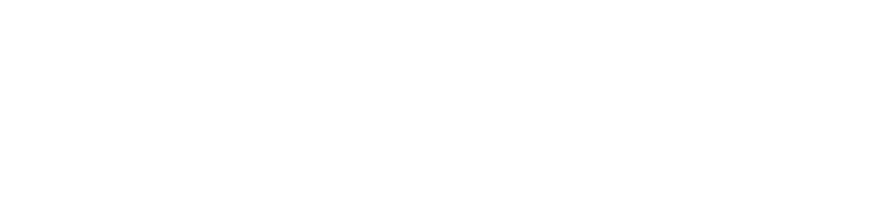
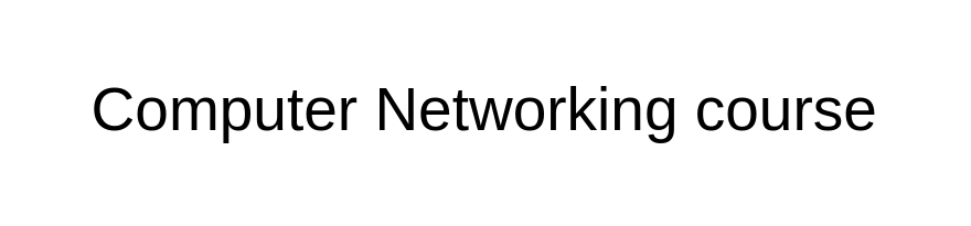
+ <mxCell id="2" value="&lt;font style=&quot;font-size: 22px;&quot;&gt;Computer Networking course&lt;/font&gt;" style="text;html=1;align=center;verticalAlign=middle;resizable=0;points=[];autosize=1;strokeColor=none;fillColor=none;" parent="1" vertex="1"><mxGeometry x="20" y="20" width="310" height="40" as="geometry" /></mxCell>
